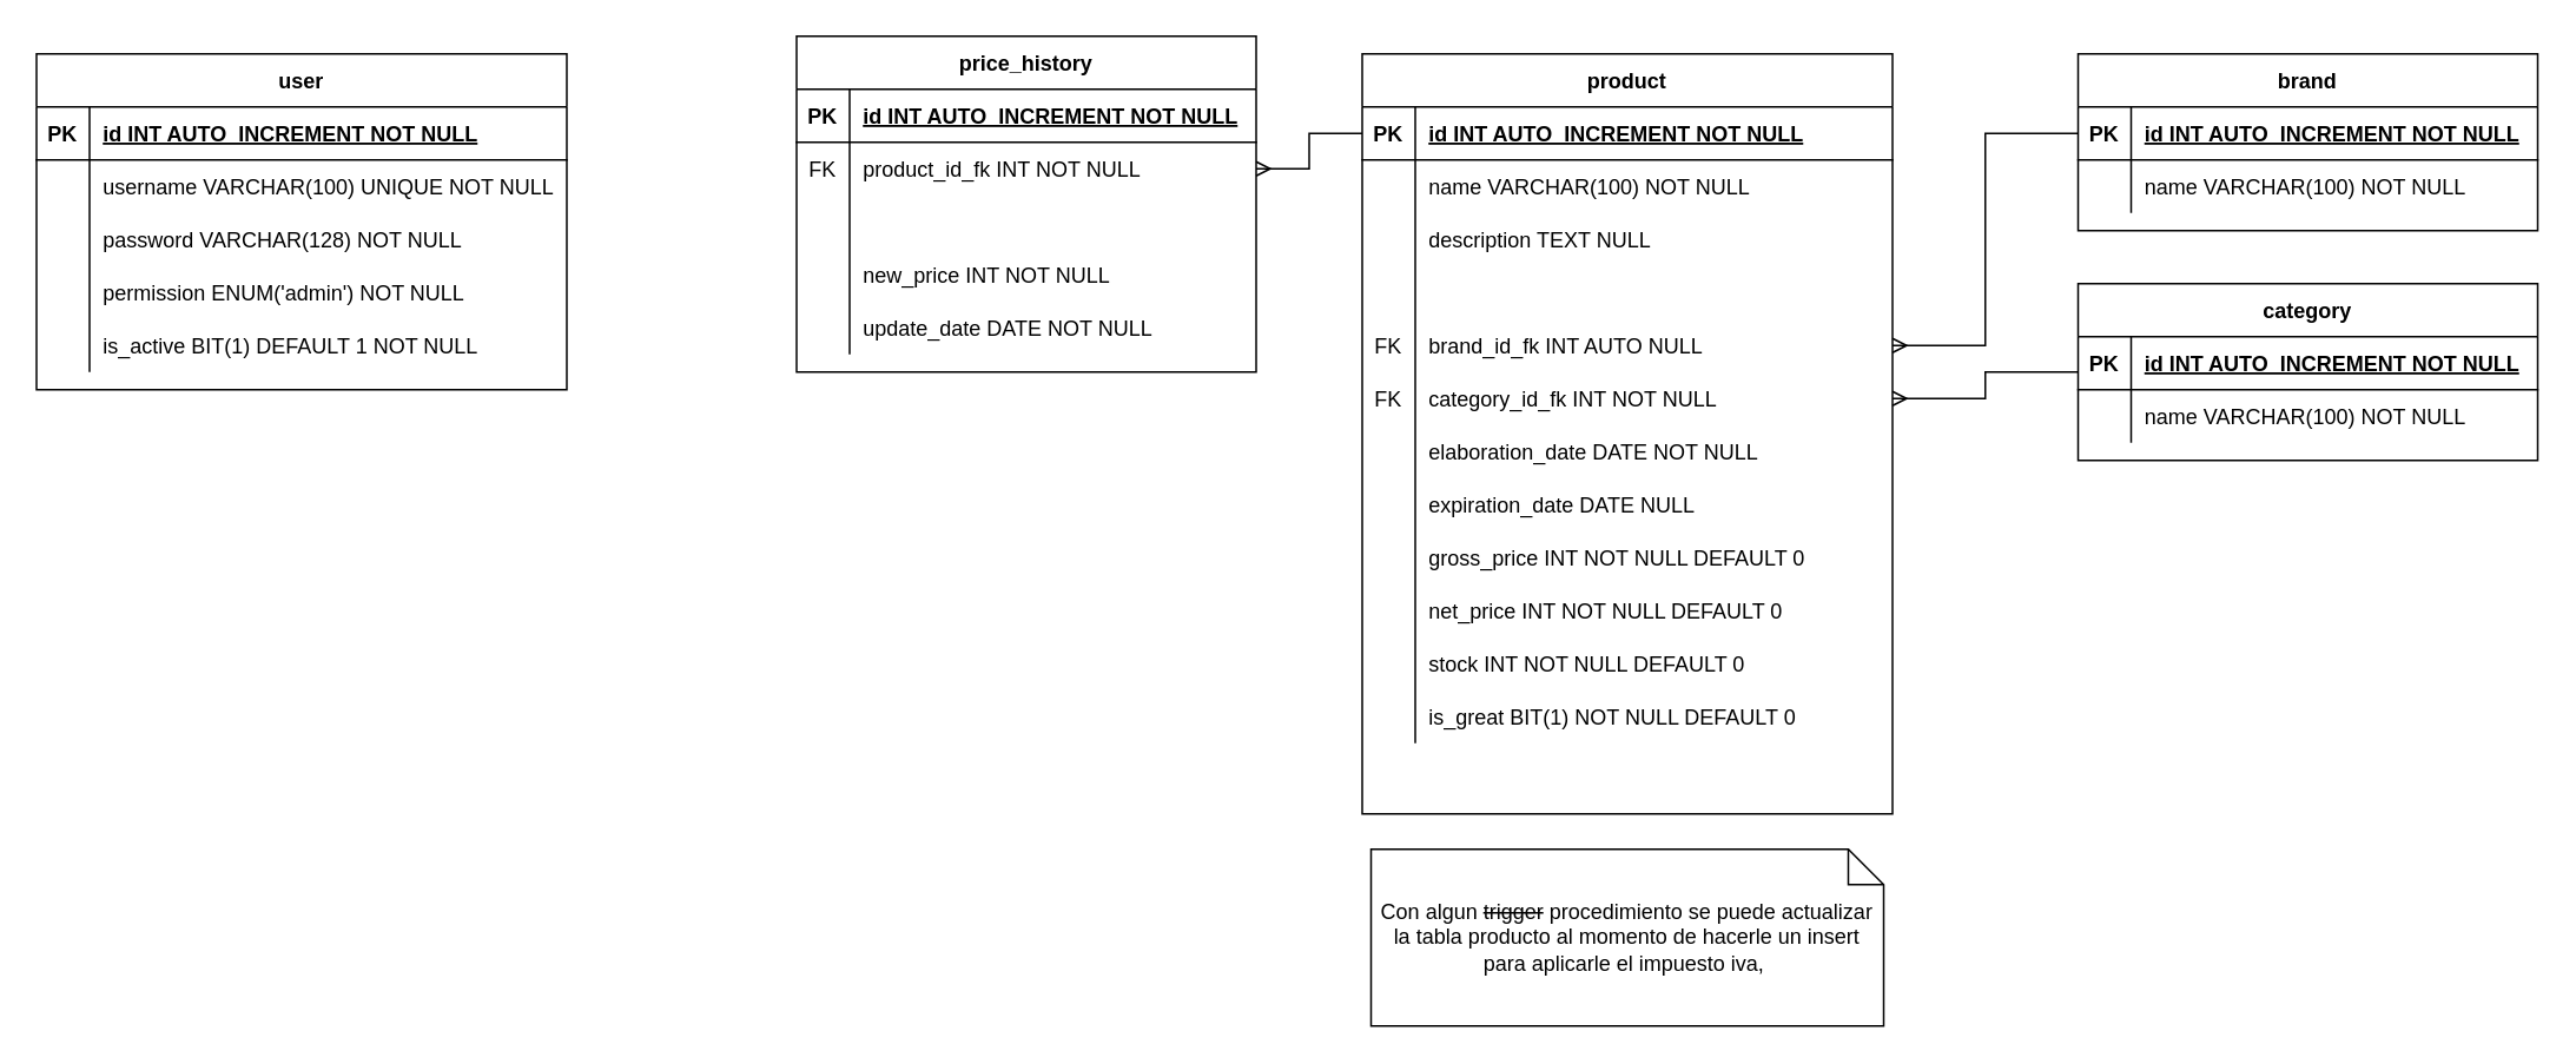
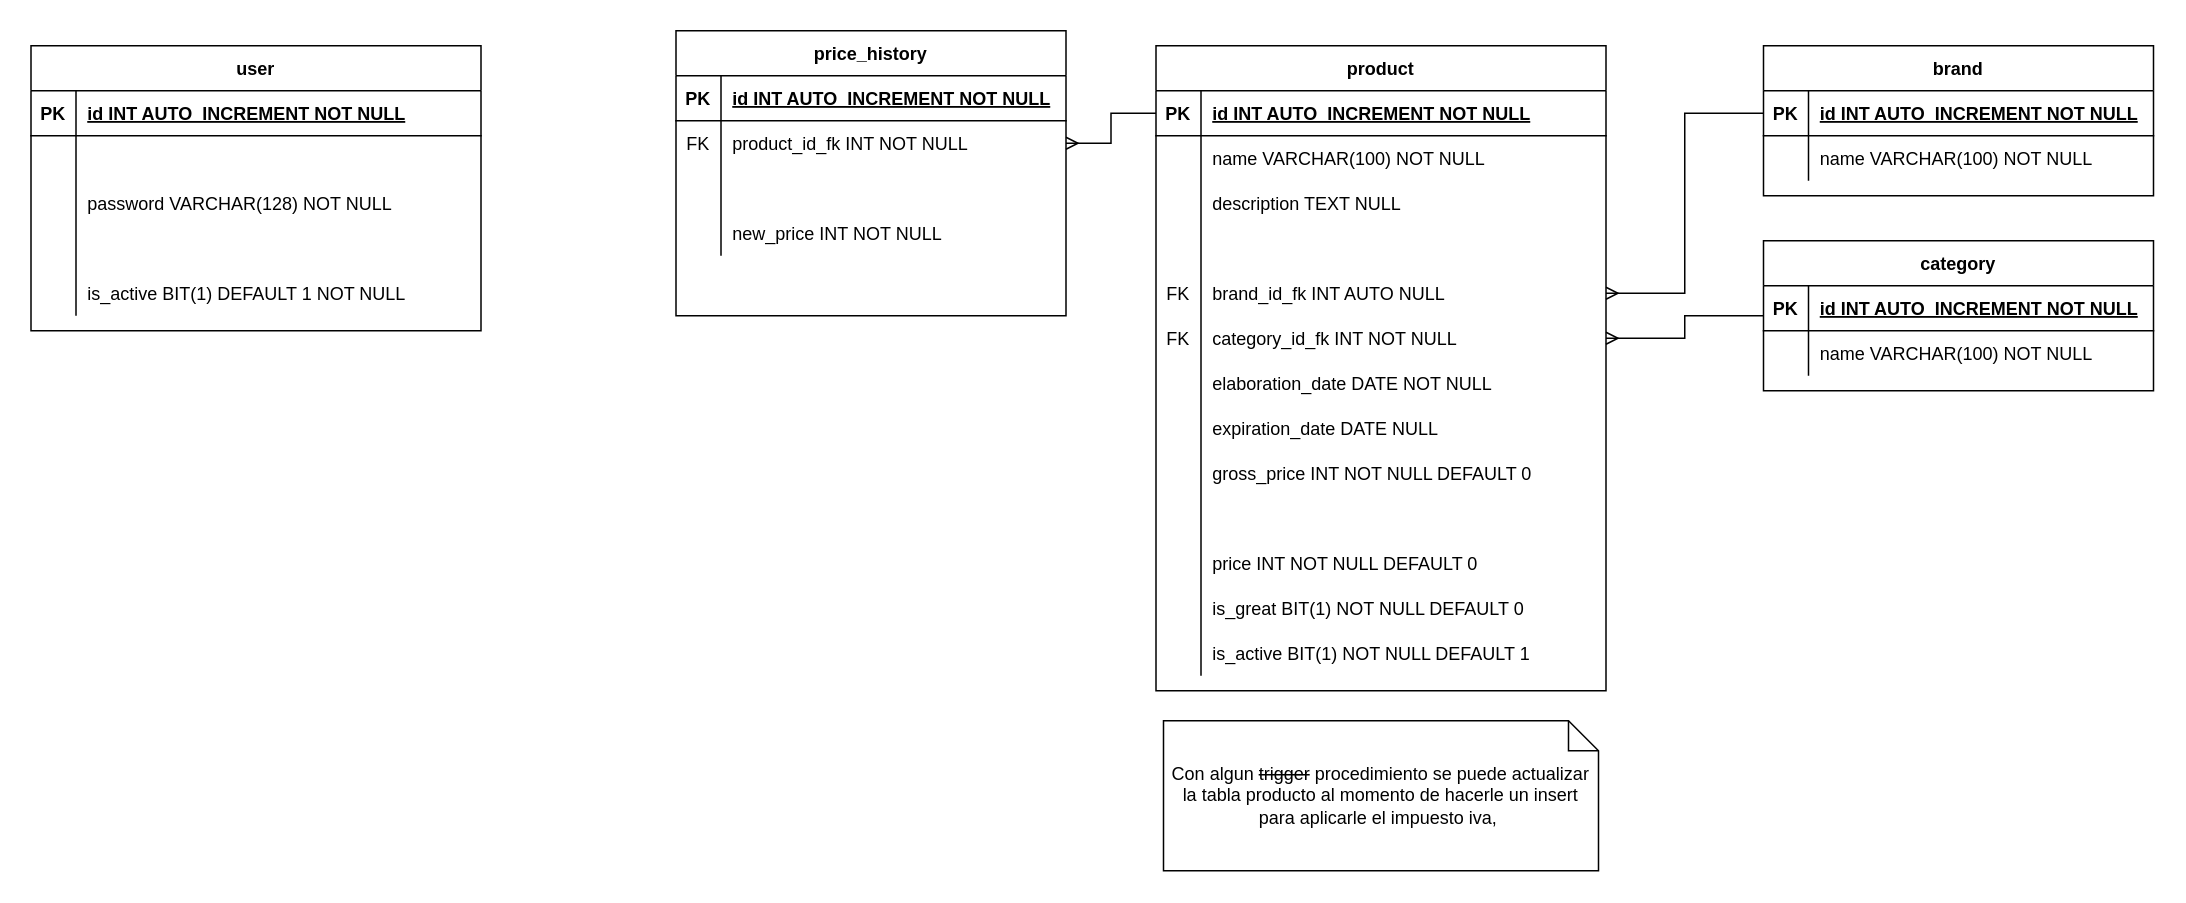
- <mxCell id="47" value="username VARCHAR(100) UNIQUE NOT NULL" style="shape=partialRectangle;overflow=hidden;connectable=0;fillColor=none;top=0;left=0;bottom=0;right=0;align=left;spacingLeft=6;" parent="45" vertex="1"><mxGeometry x="30" width="270" height="30" as="geometry" /></mxCell>
- <mxCell id="53" value="permission ENUM('admin') NOT NULL" style="shape=partialRectangle;connectable=0;fillColor=none;top=0;left=0;bottom=0;right=0;align=left;spacingLeft=6;overflow=hidden;" vertex="1" parent="51"><mxGeometry x="30" width="270" height="30" as="geometry" /></mxCell>
- <mxCell id="88" value="update_date DATE NOT NULL" style="shape=partialRectangle;connectable=0;fillColor=none;top=0;left=0;bottom=0;right=0;align=left;spacingLeft=6;overflow=hidden;" vertex="1" parent="86"><mxGeometry x="30" width="230" height="30" as="geometry" /></mxCell>
- <mxCell id="31" value="net_price INT NOT NULL DEFAULT 0" style="shape=partialRectangle;connectable=0;fillColor=none;top=0;left=0;bottom=0;right=0;align=left;spacingLeft=6;overflow=hidden;" vertex="1" parent="29"><mxGeometry x="30" width="270" height="30" as="geometry" /></mxCell>
- <mxCell id="34" value="stock INT NOT NULL DEFAULT 0" style="shape=partialRectangle;connectable=0;fillColor=none;top=0;left=0;bottom=0;right=0;align=left;spacingLeft=6;overflow=hidden;" vertex="1" parent="32"><mxGeometry x="30" width="270" height="30" as="geometry" /></mxCell>
+ <mxCell id="34" value="price INT NOT NULL DEFAULT 0" style="shape=partialRectangle;connectable=0;fillColor=none;top=0;left=0;bottom=0;right=0;align=left;spacingLeft=6;overflow=hidden;" vertex="1" parent="32"><mxGeometry x="30" width="270" height="30" as="geometry" /></mxCell>
+ <mxCell id="40" value="is_active BIT(1) NOT NULL DEFAULT 1" style="shape=partialRectangle;connectable=0;fillColor=none;top=0;left=0;bottom=0;right=0;align=left;spacingLeft=6;overflow=hidden;" vertex="1" parent="38"><mxGeometry x="30" width="270" height="30" as="geometry" /></mxCell>
